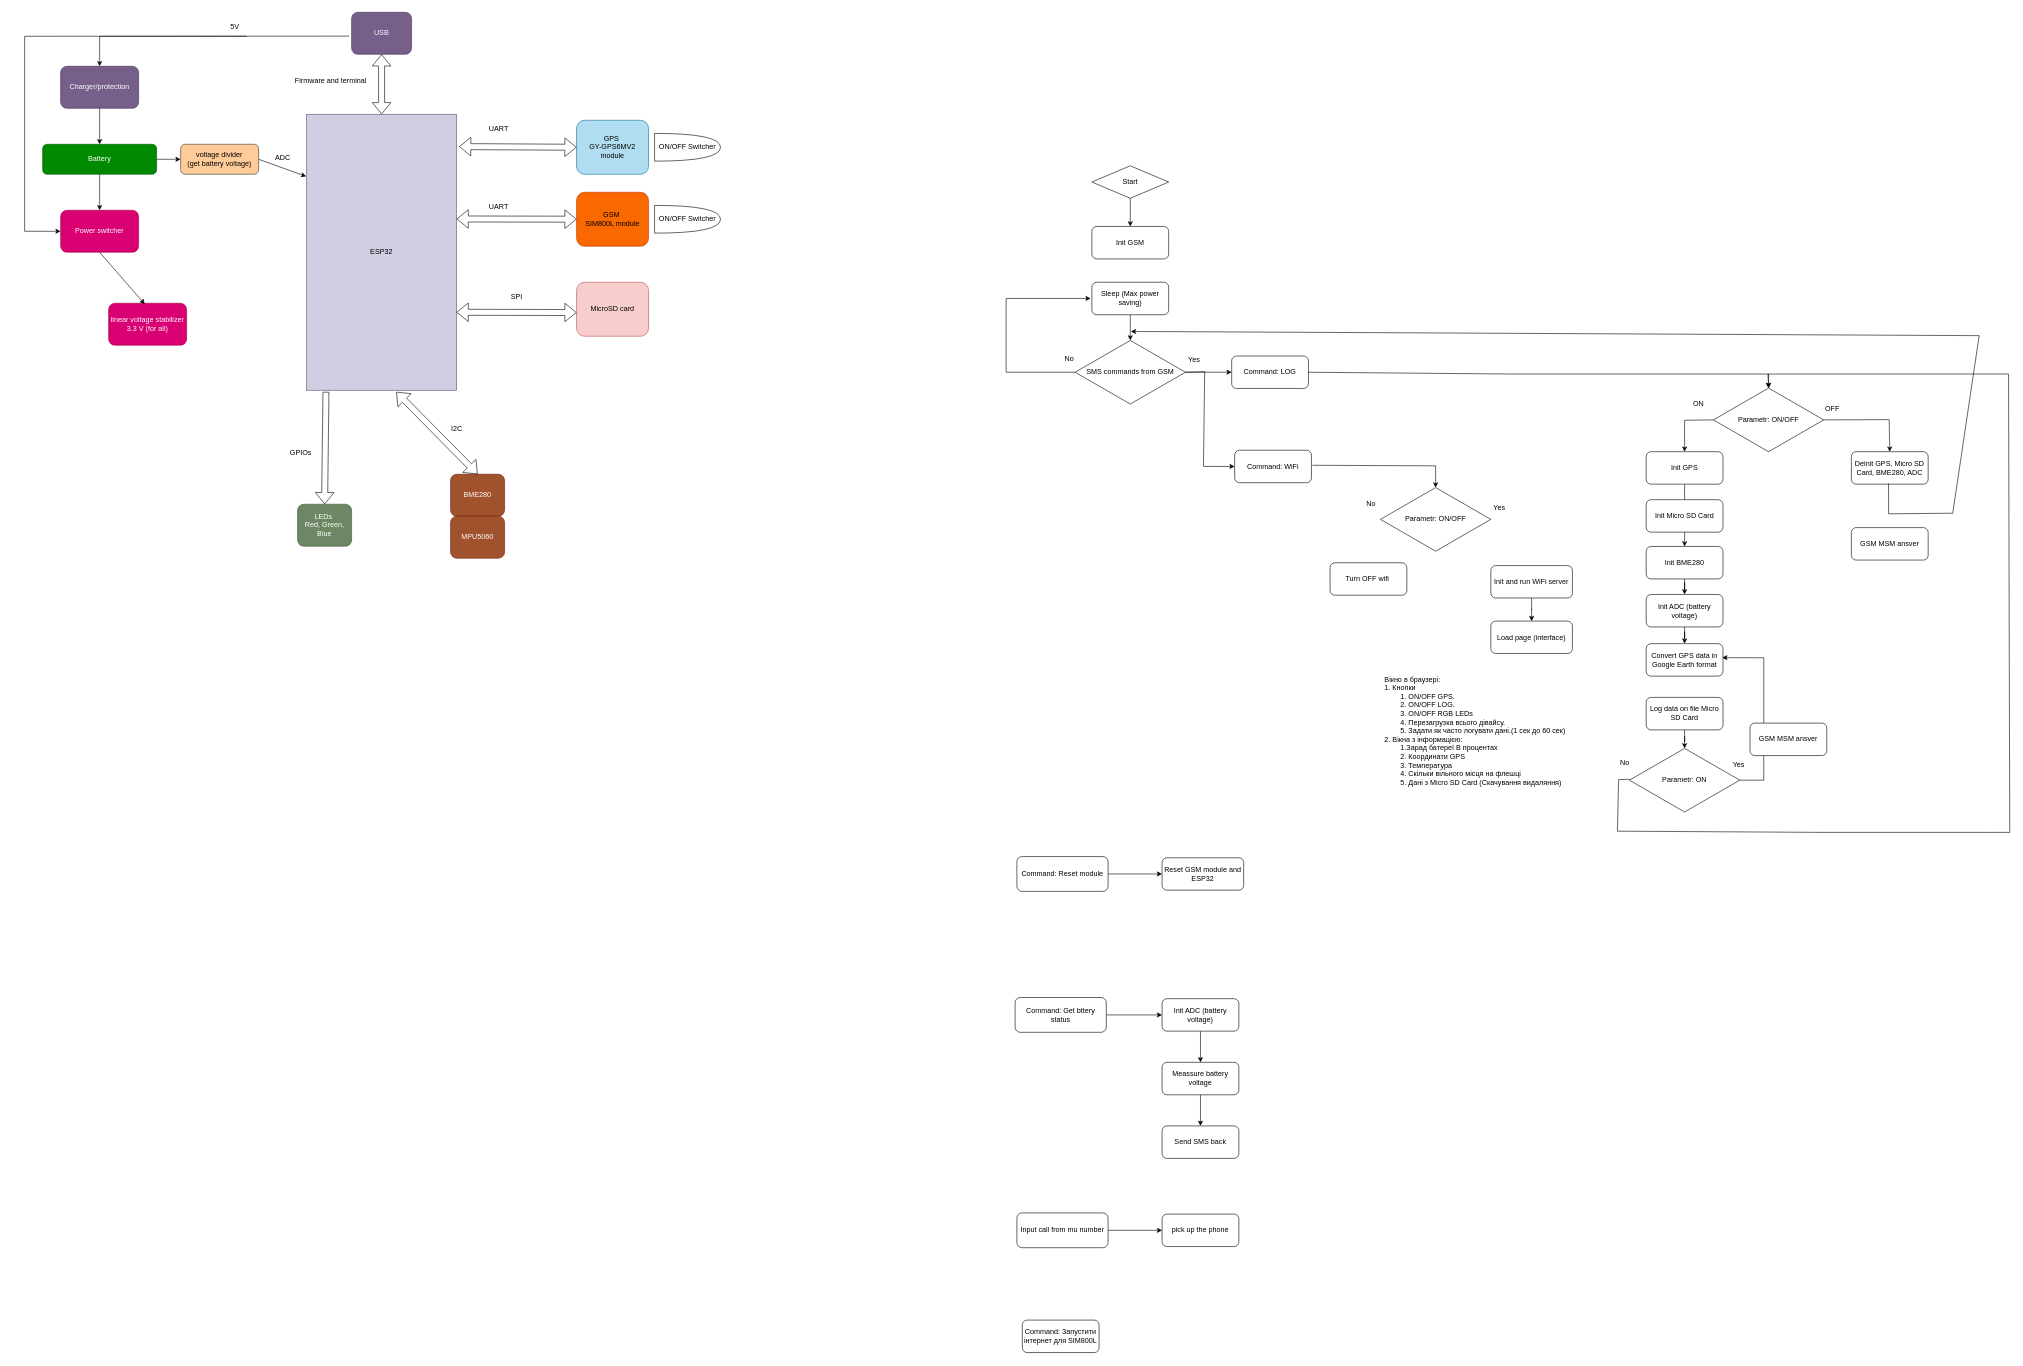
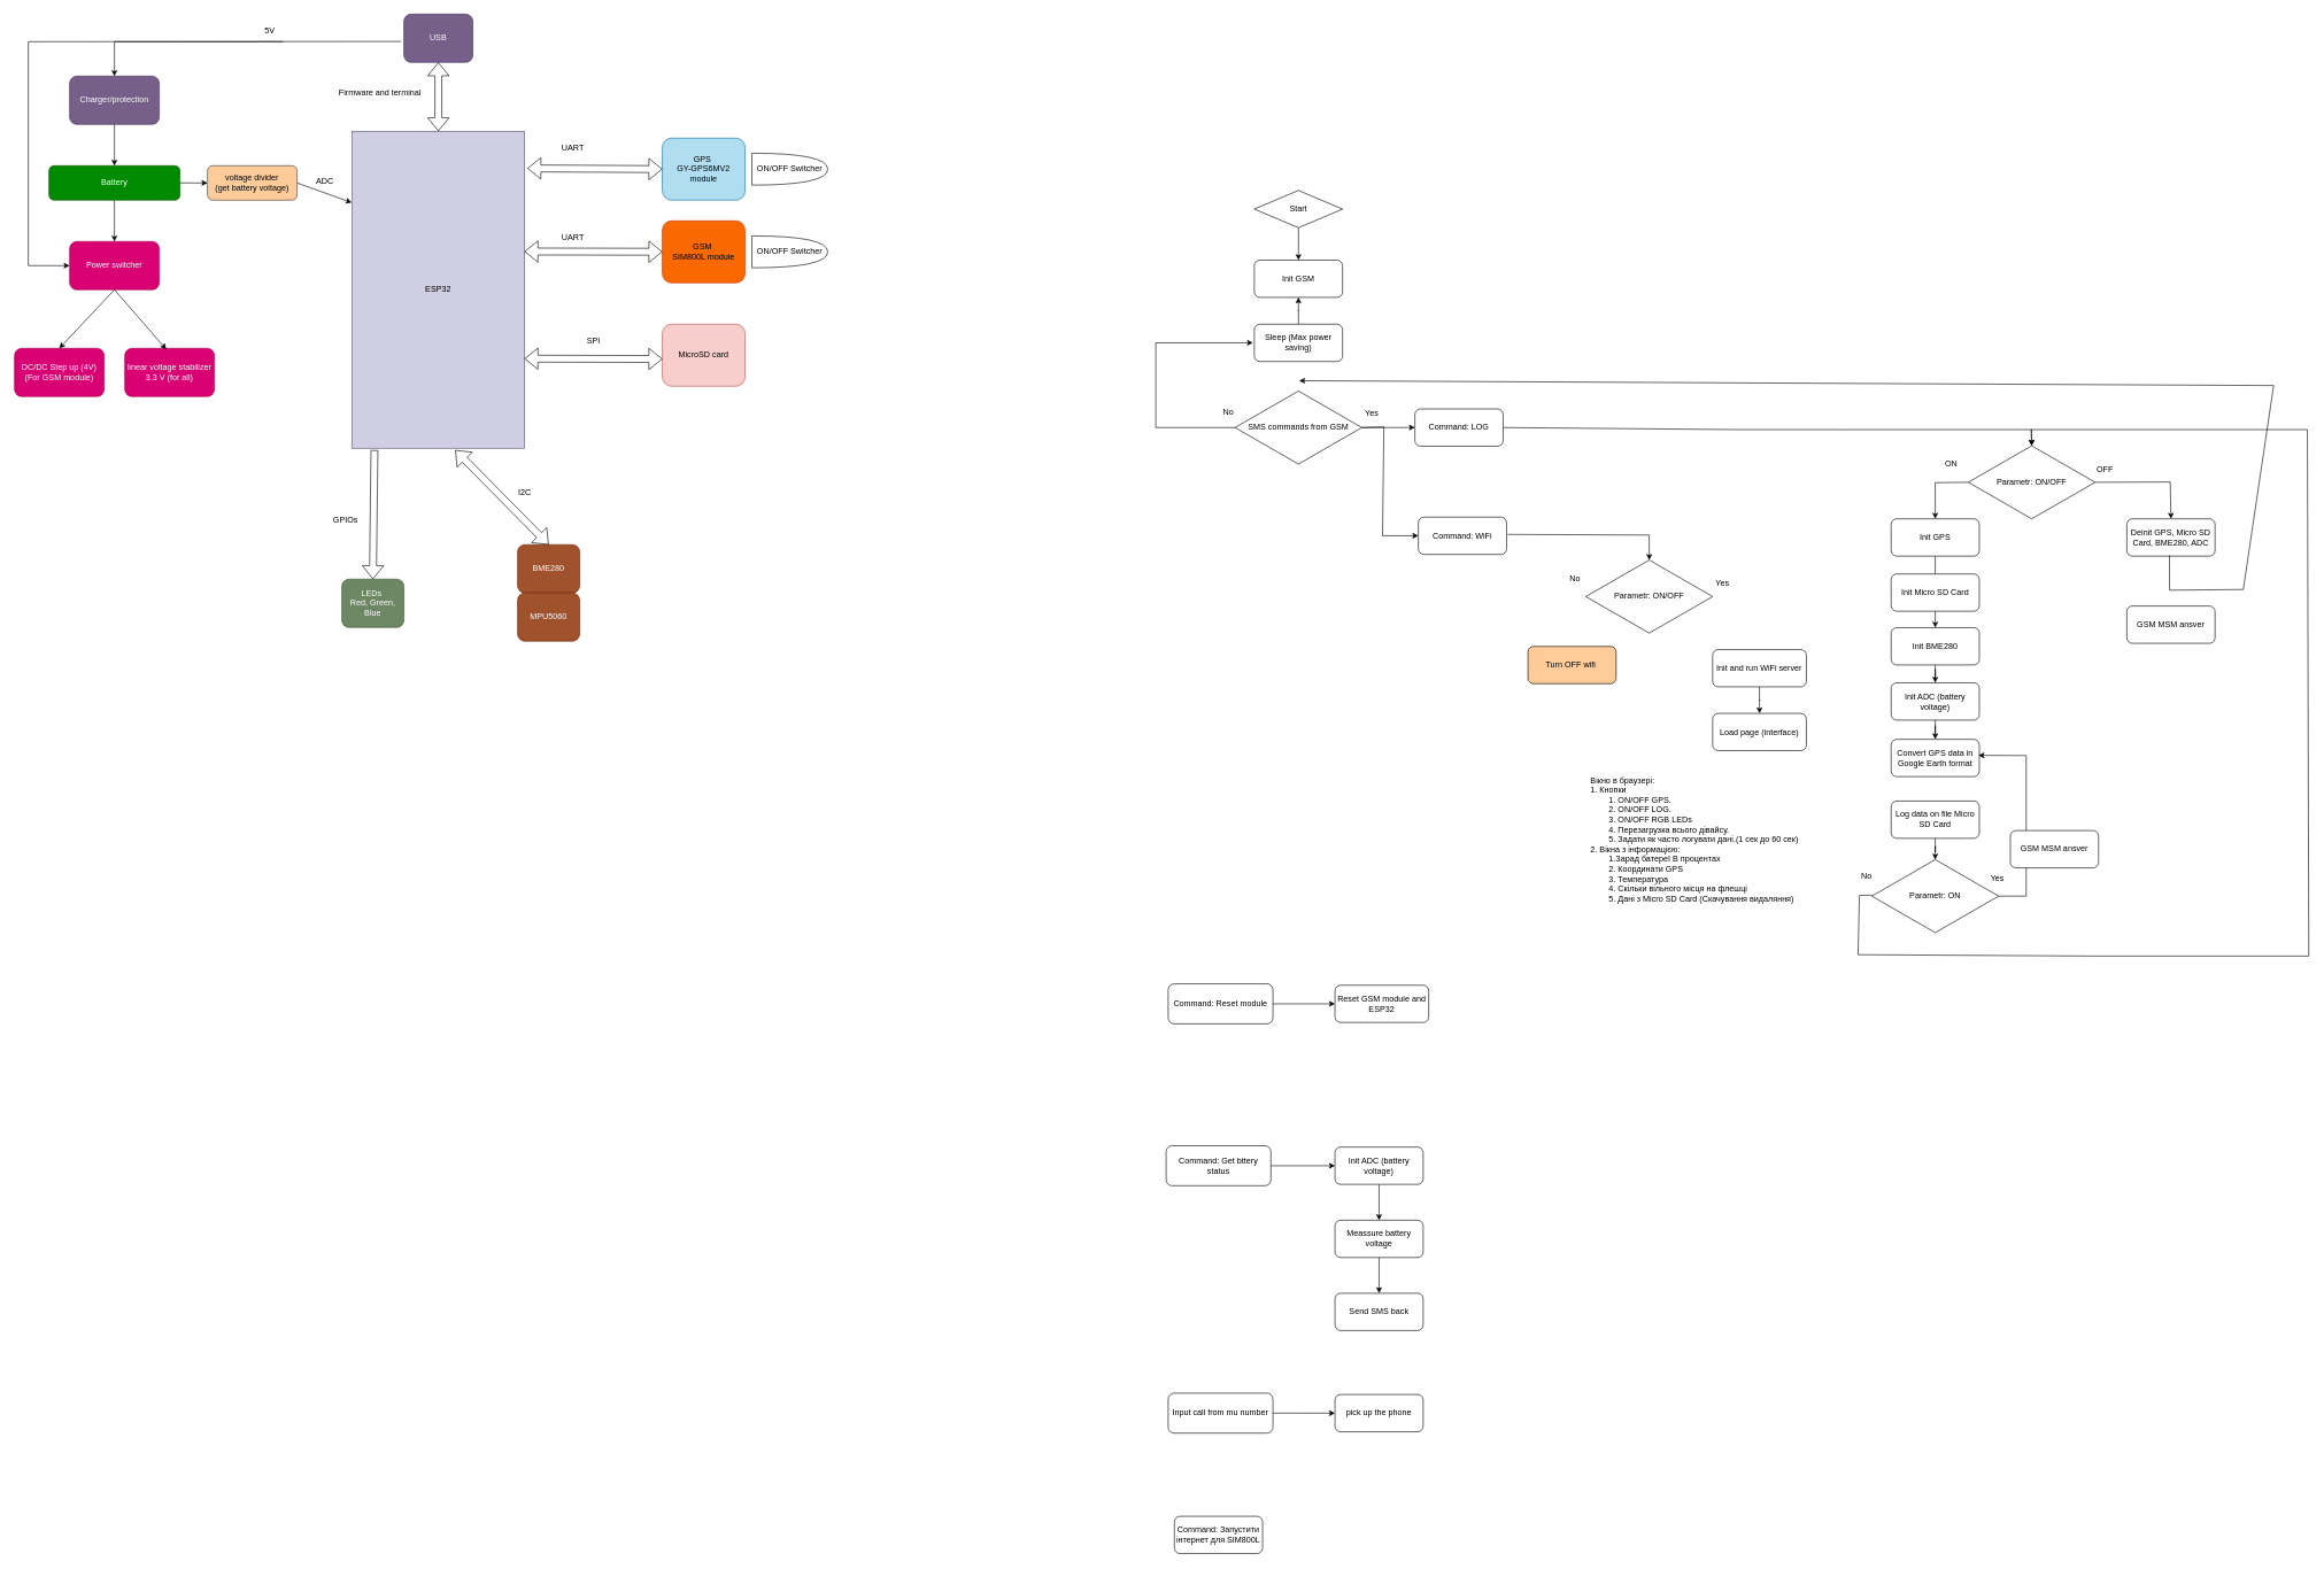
+ <mxCell id="24" value="" style="endArrow=classic;html=1;rounded=0;exitX=0.5;exitY=1;exitDx=0;exitDy=0;entryX=0.5;entryY=0;entryDx=0;entryDy=0;" parent="1" source="22" target="14" edge="1"><mxGeometry width="50" height="50" relative="1" as="geometry"><mxPoint x="320" y="390" as="sourcePoint" /><mxPoint x="370" y="340" as="targetPoint" /></mxGeometry></mxCell>
+ <mxCell id="14" value="DC/DC Step up (4V)&lt;br&gt;(For GSM module)" style="rounded=1;whiteSpace=wrap;html=1;fillColor=#d80073;fontColor=#ffffff;strokeColor=#A50040;" parent="1" vertex="1"><mxGeometry x="20" y="505" width="130" height="70" as="geometry" /></mxCell>
- <mxCell id="43" value="" style="edgeStyle=orthogonalEdgeStyle;rounded=0;orthogonalLoop=1;jettySize=auto;html=1;" edge="1" parent="1" source="44" target="47"><mxGeometry relative="1" as="geometry" /></mxCell>
+ <mxCell id="43" value="" style="edgeStyle=orthogonalEdgeStyle;rounded=0;orthogonalLoop=1;jettySize=auto;html=1;" edge="1" parent="1" source="44" target="42"><mxGeometry relative="1" as="geometry" /></mxCell>
- <mxCell id="65" value="Turn OFF wifi&amp;nbsp;" style="rounded=1;whiteSpace=wrap;html=1;" vertex="1" parent="1"><mxGeometry x="2216" y="937.58" width="128" height="54.12" as="geometry" /></mxCell>
+ <mxCell id="65" value="Turn OFF wifi&amp;nbsp;" style="rounded=1;whiteSpace=wrap;html=1;fillColor=#ffcc99;" vertex="1" parent="1"><mxGeometry x="2216" y="937.58" width="128" height="54.12" as="geometry" /></mxCell>
